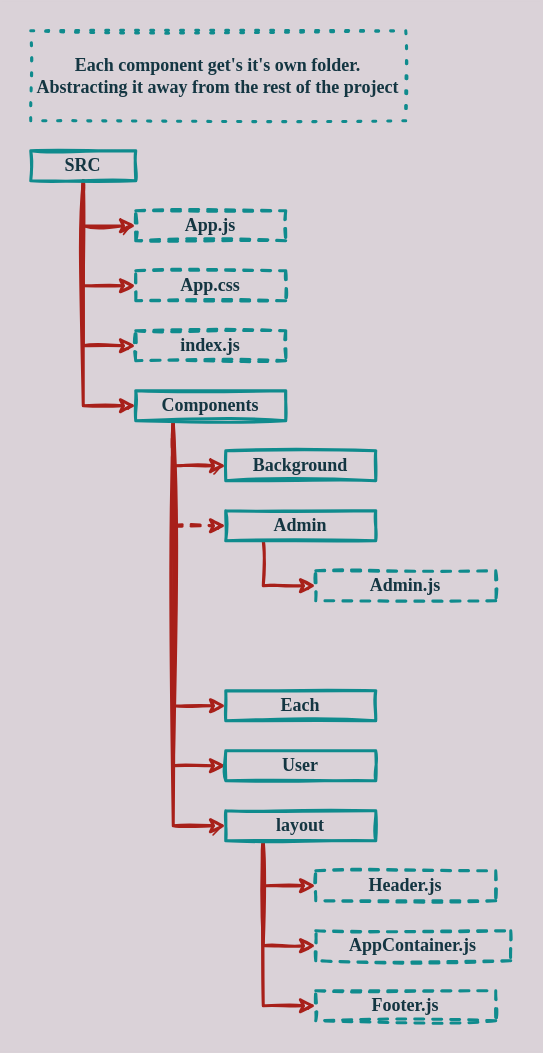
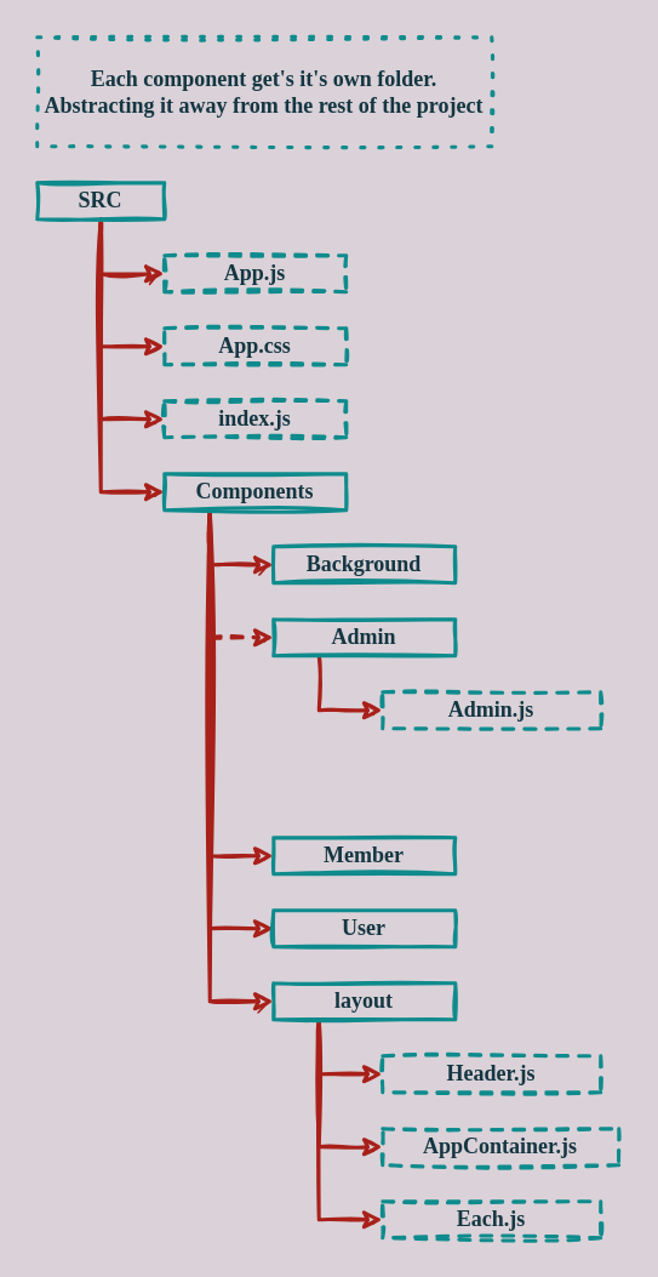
- <mxCell id="26" value="&lt;b&gt;Each&lt;/b&gt;" style="text;html=1;fillColor=none;align=center;verticalAlign=middle;whiteSpace=wrap;rounded=0;fontFamily=Lucida Console;fontColor=#143642;labelBorderColor=none;strokeColor=#0F8B8D;strokeWidth=2;sketch=1;" vertex="1" parent="1"><mxGeometry x="150" y="460" width="100" height="20" as="geometry" /></mxCell>
+ <mxCell id="26" value="&lt;b&gt;Member&lt;/b&gt;" style="text;html=1;fillColor=none;align=center;verticalAlign=middle;whiteSpace=wrap;rounded=0;fontFamily=Lucida Console;fontColor=#143642;labelBorderColor=none;strokeColor=#0F8B8D;strokeWidth=2;sketch=1;" vertex="1" parent="1"><mxGeometry x="150" y="460" width="100" height="20" as="geometry" /></mxCell>
- <mxCell id="22" value="&lt;b&gt;Footer.js&lt;/b&gt;" style="text;html=1;fillColor=none;align=center;verticalAlign=middle;whiteSpace=wrap;rounded=0;fontFamily=Lucida Console;fontColor=#143642;labelBorderColor=none;strokeColor=#0F8B8D;strokeWidth=2;dashed=1;sketch=1;" vertex="1" parent="1"><mxGeometry x="210" y="660" width="120" height="20" as="geometry" /></mxCell>
+ <mxCell id="22" value="&lt;b&gt;Each.js&lt;/b&gt;" style="text;html=1;fillColor=none;align=center;verticalAlign=middle;whiteSpace=wrap;rounded=0;fontFamily=Lucida Console;fontColor=#143642;labelBorderColor=none;strokeColor=#0F8B8D;strokeWidth=2;dashed=1;sketch=1;" vertex="1" parent="1"><mxGeometry x="210" y="660" width="120" height="20" as="geometry" /></mxCell>
